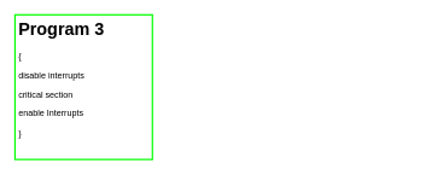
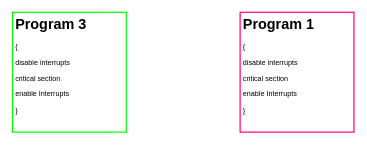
+ <mxCell id="3" value="&lt;h1&gt;Program 1&lt;/h1&gt;&lt;p&gt;{&lt;/p&gt;&lt;p&gt;&lt;span&gt;disable interrupts&lt;/span&gt;&lt;/p&gt;critical section&lt;p&gt;&lt;span&gt;enable Interrupts&lt;/span&gt;&lt;br&gt;&lt;/p&gt;&lt;p&gt;}&lt;/p&gt;" style="text;html=1;fillColor=none;spacing=5;spacingTop=-20;whiteSpace=wrap;overflow=hidden;rounded=0;strokeWidth=2;strokeColor=#FF0080;" vertex="1" parent="1"><mxGeometry x="400" y="20" width="190" height="200" as="geometry" /></mxCell>
